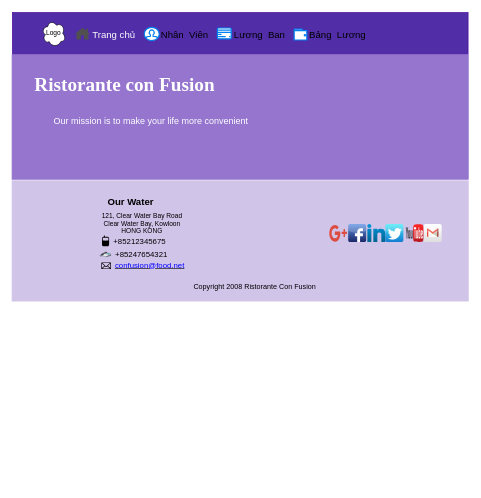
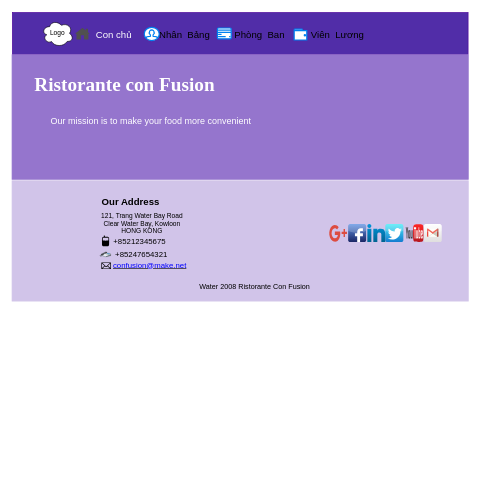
- <mxCell id="6" value="Logo" style="ellipse;shape=cloud;whiteSpace=wrap;html=1;fontSize=11;" parent="1" vertex="1"><mxGeometry x="69" y="32.5" width="40" height="45" as="geometry" /></mxCell>
+ <mxCell id="6" value="Logo" style="ellipse;shape=cloud;whiteSpace=wrap;html=1;fontSize=11;" parent="1" vertex="1"><mxGeometry x="69" y="32.5" width="53" height="45" as="geometry" /></mxCell>
- <mxCell id="26" value="Trang chủ" style="text;html=1;resizable=0;autosize=1;align=center;verticalAlign=middle;points=[];fillColor=none;strokeColor=none;rounded=0;fontSize=16;fontColor=#FFFFFF;" parent="1" vertex="1"><mxGeometry x="144" y="48" width="90" height="20" as="geometry" /></mxCell>
+ <mxCell id="26" value="Con chủ" style="text;html=1;resizable=0;autosize=1;align=center;verticalAlign=middle;points=[];fillColor=none;strokeColor=none;rounded=0;fontSize=16;fontColor=#FFFFFF;" parent="1" vertex="1"><mxGeometry x="144" y="48" width="90" height="20" as="geometry" /></mxCell>
- <mxCell id="5" value="Nhân&amp;nbsp; Viên" style="text;html=1;resizable=0;autosize=1;align=center;verticalAlign=middle;points=[];fillColor=none;strokeColor=none;rounded=0;shadow=0;fontSize=16;" parent="1" vertex="1"><mxGeometry x="262" y="48" width="90" height="20" as="geometry" /></mxCell>
+ <mxCell id="5" value="Nhân&amp;nbsp; Bảng" style="text;html=1;resizable=0;autosize=1;align=center;verticalAlign=middle;points=[];fillColor=none;strokeColor=none;rounded=0;shadow=0;fontSize=16;" parent="1" vertex="1"><mxGeometry x="262" y="48" width="90" height="20" as="geometry" /></mxCell>
- <mxCell id="3" value="Lương&amp;nbsp; Ban" style="text;html=1;resizable=0;autosize=1;align=center;verticalAlign=middle;points=[];fillColor=none;strokeColor=none;rounded=0;perimeterSpacing=1;strokeWidth=2;fontSize=16;" parent="1" vertex="1"><mxGeometry x="382" y="48" width="100" height="20" as="geometry" /></mxCell>
+ <mxCell id="3" value="Phòng&amp;nbsp; Ban" style="text;html=1;resizable=0;autosize=1;align=center;verticalAlign=middle;points=[];fillColor=none;strokeColor=none;rounded=0;perimeterSpacing=1;strokeWidth=2;fontSize=16;" parent="1" vertex="1"><mxGeometry x="382" y="48" width="100" height="20" as="geometry" /></mxCell>
- <mxCell id="4" value="Bảng&amp;nbsp; Lương" style="text;html=1;resizable=0;autosize=1;align=center;verticalAlign=middle;points=[];fillColor=none;strokeColor=none;rounded=0;fontSize=16;" parent="1" vertex="1"><mxGeometry x="507" y="48" width="110" height="20" as="geometry" /></mxCell>
+ <mxCell id="4" value="Viên&amp;nbsp; Lương" style="text;html=1;resizable=0;autosize=1;align=center;verticalAlign=middle;points=[];fillColor=none;strokeColor=none;rounded=0;fontSize=16;" parent="1" vertex="1"><mxGeometry x="507" y="48" width="110" height="20" as="geometry" /></mxCell>
- <mxCell id="29" value="&lt;font color=&quot;#ffffff&quot; style=&quot;font-size: 15px&quot;&gt;Our mission is to make your life more convenient&amp;nbsp;&lt;/font&gt;" style="text;html=1;resizable=0;autosize=1;align=center;verticalAlign=middle;points=[];fillColor=none;strokeColor=none;rounded=0;fontSize=16;fontColor=#000000;" parent="1" vertex="1"><mxGeometry x="83" y="185" width="340" height="30" as="geometry" /></mxCell>
+ <mxCell id="29" value="&lt;font color=&quot;#ffffff&quot; style=&quot;font-size: 15px&quot;&gt;Our mission is to make your food more convenient&amp;nbsp;&lt;/font&gt;" style="text;html=1;resizable=0;autosize=1;align=center;verticalAlign=middle;points=[];fillColor=none;strokeColor=none;rounded=0;fontSize=16;fontColor=#000000;" parent="1" vertex="1"><mxGeometry x="83" y="185" width="340" height="30" as="geometry" /></mxCell>
- <mxCell id="11" value="&lt;b&gt;Our Water&lt;/b&gt;" style="text;html=1;resizable=0;autosize=1;align=center;verticalAlign=middle;points=[];fillColor=none;strokeColor=none;rounded=0;shadow=0;fontSize=16;" parent="1" vertex="1"><mxGeometry x="161.5" y="325" width="110" height="20" as="geometry" /></mxCell>
+ <mxCell id="11" value="&lt;b&gt;Our Address&lt;/b&gt;" style="text;html=1;resizable=0;autosize=1;align=center;verticalAlign=middle;points=[];fillColor=none;strokeColor=none;rounded=0;shadow=0;fontSize=16;" parent="1" vertex="1"><mxGeometry x="161.5" y="325" width="110" height="20" as="geometry" /></mxCell>
- <mxCell id="12" value="121, Clear Water Bay Road&lt;br style=&quot;font-size: 11px;&quot;&gt;Clear Water Bay, Kowloon&lt;br style=&quot;font-size: 11px;&quot;&gt;HONG KONG&lt;br style=&quot;font-size: 11px;&quot;&gt;" style="text;html=1;resizable=0;autosize=1;align=center;verticalAlign=middle;points=[];fillColor=none;strokeColor=none;rounded=0;shadow=0;fontSize=11;" parent="1" vertex="1"><mxGeometry x="160.5" y="352" width="150" height="40" as="geometry" /></mxCell>
+ <mxCell id="12" value="121, Trang Water Bay Road&lt;br style=&quot;font-size: 11px;&quot;&gt;Clear Water Bay, Kowloon&lt;br style=&quot;font-size: 11px;&quot;&gt;HONG KONG&lt;br style=&quot;font-size: 11px;&quot;&gt;" style="text;html=1;resizable=0;autosize=1;align=center;verticalAlign=middle;points=[];fillColor=none;strokeColor=none;rounded=0;shadow=0;fontSize=11;" parent="1" vertex="1"><mxGeometry x="160.5" y="352" width="150" height="40" as="geometry" /></mxCell>
- <mxCell id="15" value="&lt;u&gt;&lt;font color=&quot;#0000ff&quot;&gt;confusion@food.net&lt;/font&gt;&lt;/u&gt;" style="text;html=1;resizable=0;autosize=1;align=center;verticalAlign=middle;points=[];fillColor=none;strokeColor=none;rounded=0;shadow=0;fontSize=13;" parent="1" vertex="1"><mxGeometry x="183.5" y="431" width="130" height="20" as="geometry" /></mxCell>
+ <mxCell id="15" value="&lt;u&gt;&lt;font color=&quot;#0000ff&quot;&gt;confusion@make.net&lt;/font&gt;&lt;/u&gt;" style="text;html=1;resizable=0;autosize=1;align=center;verticalAlign=middle;points=[];fillColor=none;strokeColor=none;rounded=0;shadow=0;fontSize=13;" parent="1" vertex="1"><mxGeometry x="183.5" y="431" width="130" height="20" as="geometry" /></mxCell>
- <mxCell id="20" value="Copyright 2008 Ristorante Con Fusion" style="text;html=1;resizable=0;autosize=1;align=center;verticalAlign=middle;points=[];fillColor=none;strokeColor=none;rounded=0;shadow=0;fontSize=12;" parent="1" vertex="1"><mxGeometry x="313.5" y="468" width="220" height="20" as="geometry" /></mxCell>
+ <mxCell id="20" value="Water 2008 Ristorante Con Fusion" style="text;html=1;resizable=0;autosize=1;align=center;verticalAlign=middle;points=[];fillColor=none;strokeColor=none;rounded=0;shadow=0;fontSize=12;" parent="1" vertex="1"><mxGeometry x="313.5" y="468" width="220" height="20" as="geometry" /></mxCell>
